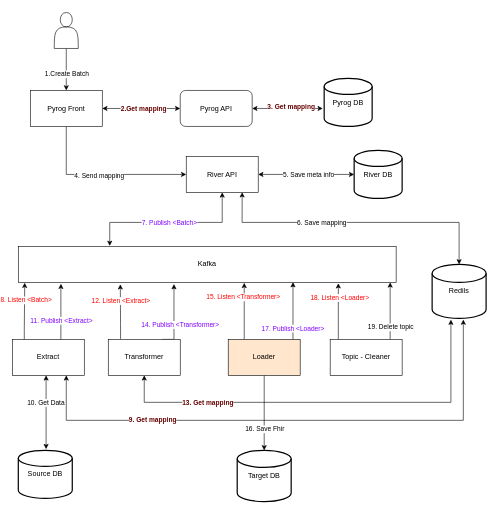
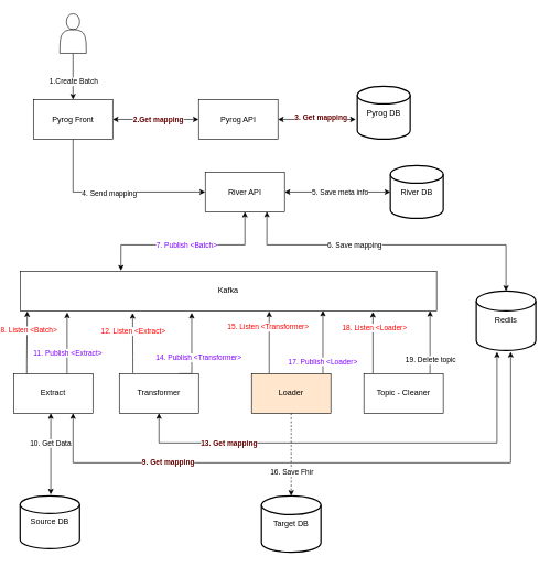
- <mxCell id="9" value="&lt;div&gt;Pyrog API&lt;/div&gt;" style="whiteSpace=wrap;html=1;rounded=1;" parent="1" vertex="1"><mxGeometry x="300" y="150" width="120" height="60" as="geometry" /></mxCell>
+ <mxCell id="9" value="&lt;div&gt;Pyrog API&lt;/div&gt;" style="rounded=0;whiteSpace=wrap;html=1;" parent="1" vertex="1"><mxGeometry x="300" y="150" width="120" height="60" as="geometry" /></mxCell>
- <mxCell id="39" style="edgeStyle=orthogonalEdgeStyle;rounded=0;orthogonalLoop=1;jettySize=auto;html=1;entryX=0.5;entryY=0;entryDx=0;entryDy=0;entryPerimeter=0;startArrow=none;startFill=0;" parent="1" source="41" target="17" edge="1"><mxGeometry relative="1" as="geometry"><Array as="points"><mxPoint x="440" y="750" /><mxPoint x="440" y="750" /></Array></mxGeometry></mxCell>
+ <mxCell id="39" style="edgeStyle=orthogonalEdgeStyle;rounded=0;orthogonalLoop=1;jettySize=auto;html=1;entryX=0.5;entryY=0;entryDx=0;entryDy=0;entryPerimeter=0;startArrow=none;startFill=0;dashed=1;" parent="1" source="41" target="17" edge="1"><mxGeometry relative="1" as="geometry"><Array as="points"><mxPoint x="440" y="750" /><mxPoint x="440" y="750" /></Array></mxGeometry></mxCell>
